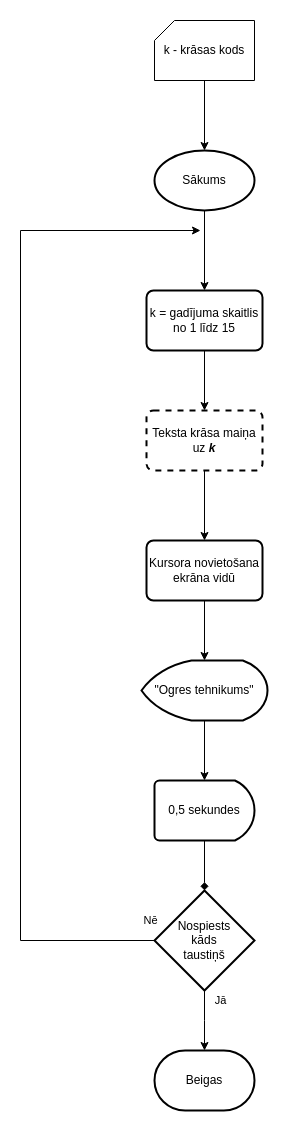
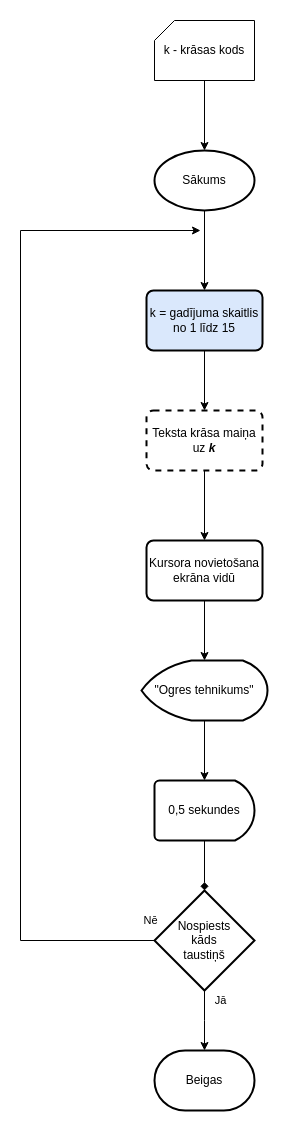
- <mxCell id="6" value="k = gadījuma skaitlis no 1 līdz 15" style="rounded=1;whiteSpace=wrap;html=1;absoluteArcSize=1;arcSize=14;strokeWidth=2;" vertex="1" parent="1"><mxGeometry x="146" y="290" width="116" height="60" as="geometry" /></mxCell>
+ <mxCell id="6" value="k = gadījuma skaitlis no 1 līdz 15" style="rounded=1;whiteSpace=wrap;html=1;absoluteArcSize=1;arcSize=14;strokeWidth=2;fillColor=#dae8fc;" vertex="1" parent="1"><mxGeometry x="146" y="290" width="116" height="60" as="geometry" /></mxCell>
